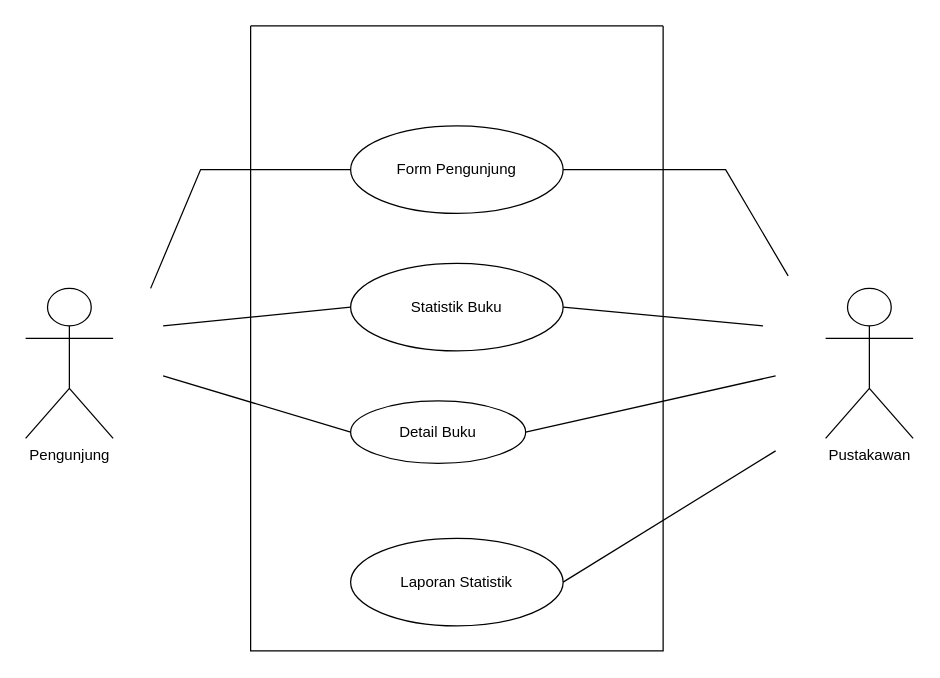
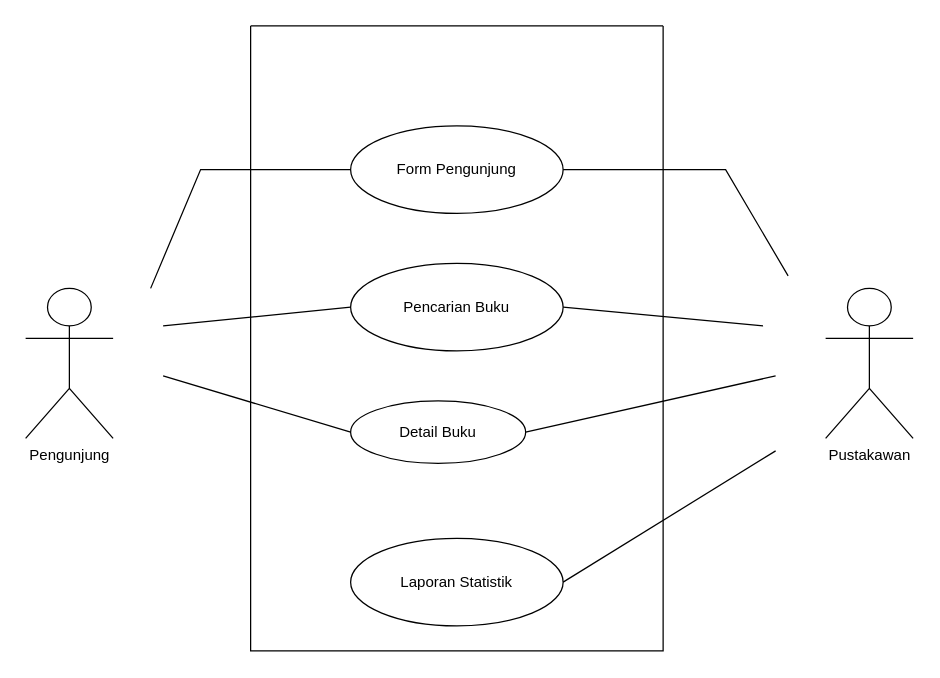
- <mxCell id="5" value="Statistik Buku" style="ellipse;whiteSpace=wrap;html=1;" vertex="1" parent="3"><mxGeometry x="80" y="190" width="170" height="70" as="geometry" /></mxCell>
+ <mxCell id="5" value="Pencarian Buku" style="ellipse;whiteSpace=wrap;html=1;" vertex="1" parent="3"><mxGeometry x="80" y="190" width="170" height="70" as="geometry" /></mxCell>
